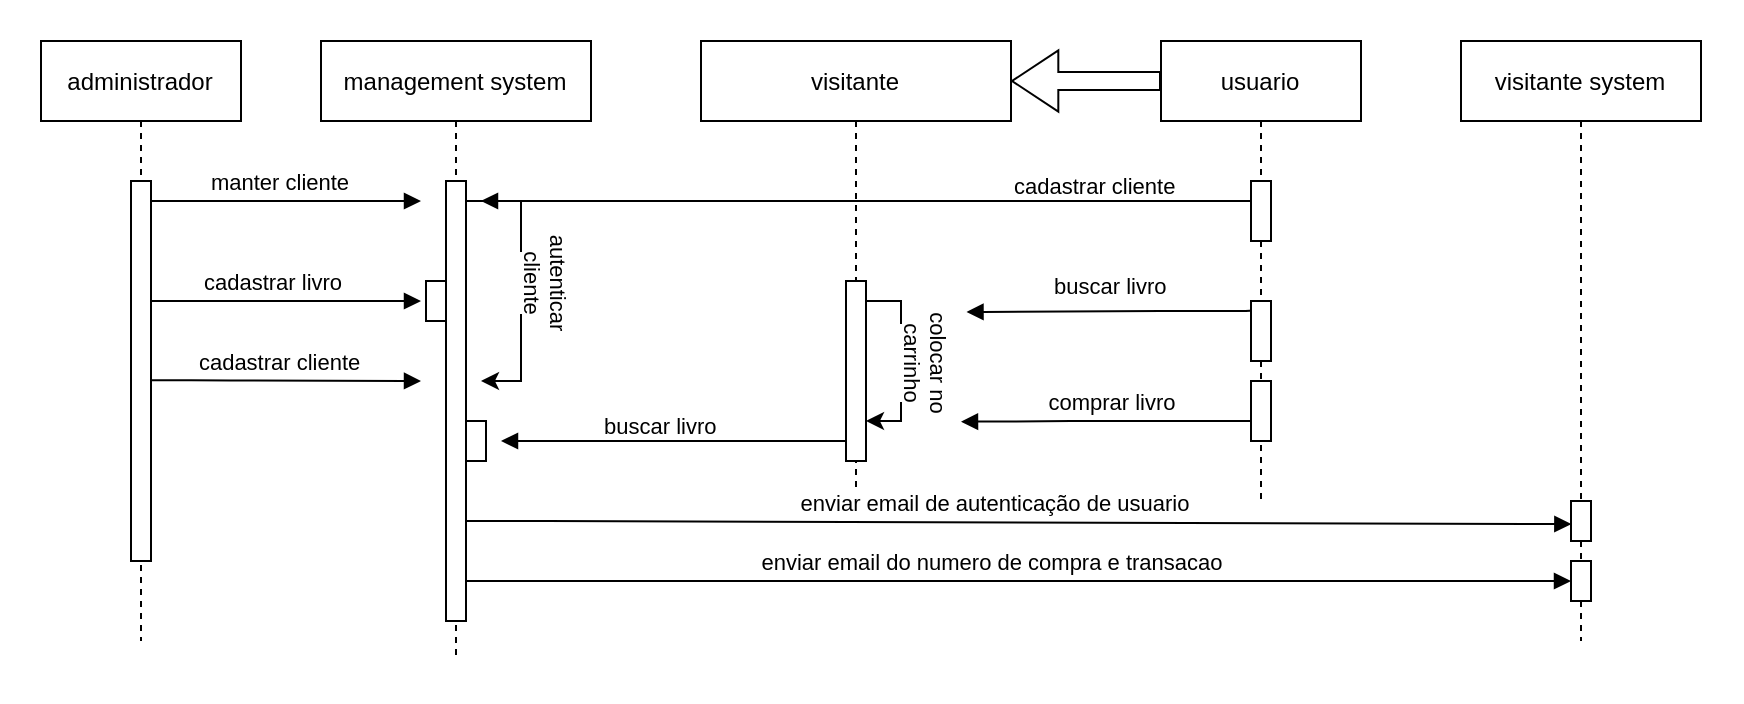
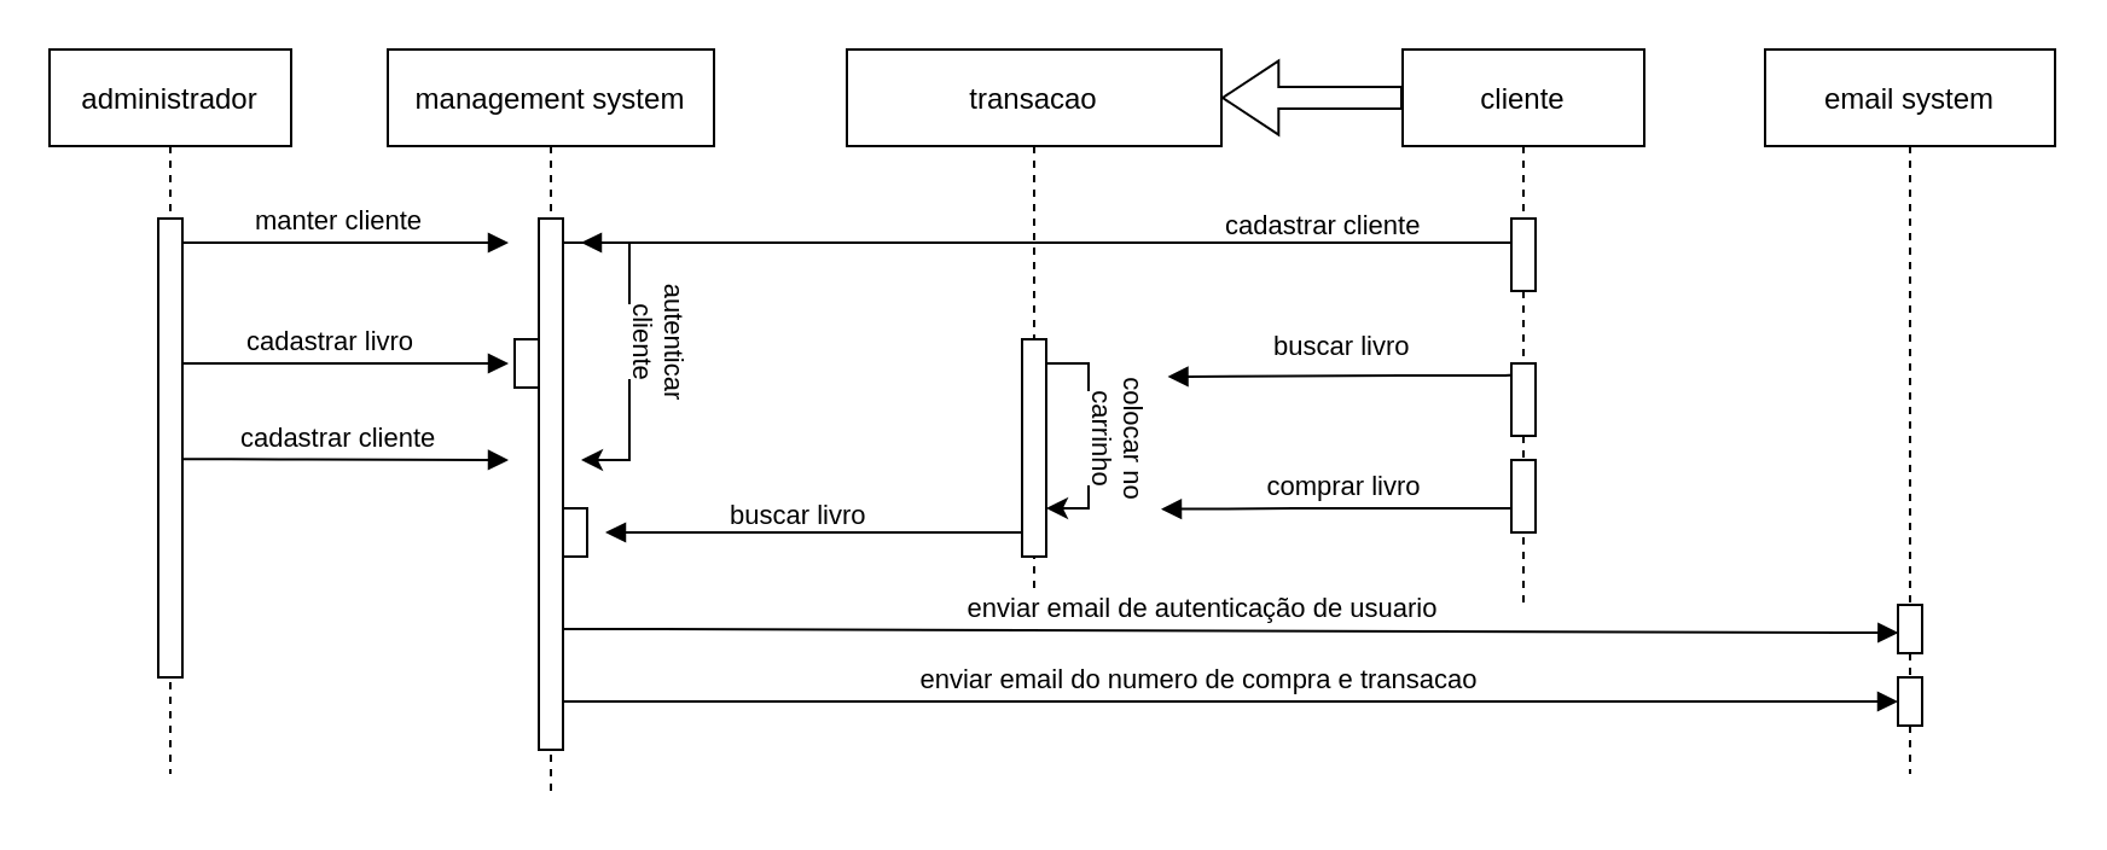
- <mxCell id="7" value="visitante" style="shape=umlLifeline;perimeter=lifelinePerimeter;container=1;collapsible=0;recursiveResize=0;rounded=0;shadow=0;strokeWidth=1;" parent="1" vertex="1"><mxGeometry x="350" y="20" width="155" height="230" as="geometry" /></mxCell>
+ <mxCell id="7" value="transacao" style="shape=umlLifeline;perimeter=lifelinePerimeter;container=1;collapsible=0;recursiveResize=0;rounded=0;shadow=0;strokeWidth=1;" parent="1" vertex="1"><mxGeometry x="350" y="20" width="155" height="230" as="geometry" /></mxCell>
- <mxCell id="13" value="usuario" style="shape=umlLifeline;perimeter=lifelinePerimeter;container=1;collapsible=0;recursiveResize=0;rounded=0;shadow=0;strokeWidth=1;" vertex="1" parent="1"><mxGeometry x="580" y="20" width="100" height="230" as="geometry" /></mxCell>
+ <mxCell id="13" value="cliente" style="shape=umlLifeline;perimeter=lifelinePerimeter;container=1;collapsible=0;recursiveResize=0;rounded=0;shadow=0;strokeWidth=1;" vertex="1" parent="1"><mxGeometry x="580" y="20" width="100" height="230" as="geometry" /></mxCell>
- <mxCell id="28" value="visitante system" style="shape=umlLifeline;perimeter=lifelinePerimeter;container=1;collapsible=0;recursiveResize=0;rounded=0;shadow=0;strokeWidth=1;" vertex="1" parent="1"><mxGeometry x="730" y="20" width="120" height="300" as="geometry" /></mxCell>
+ <mxCell id="28" value="email system" style="shape=umlLifeline;perimeter=lifelinePerimeter;container=1;collapsible=0;recursiveResize=0;rounded=0;shadow=0;strokeWidth=1;" vertex="1" parent="1"><mxGeometry x="730" y="20" width="120" height="300" as="geometry" /></mxCell>
